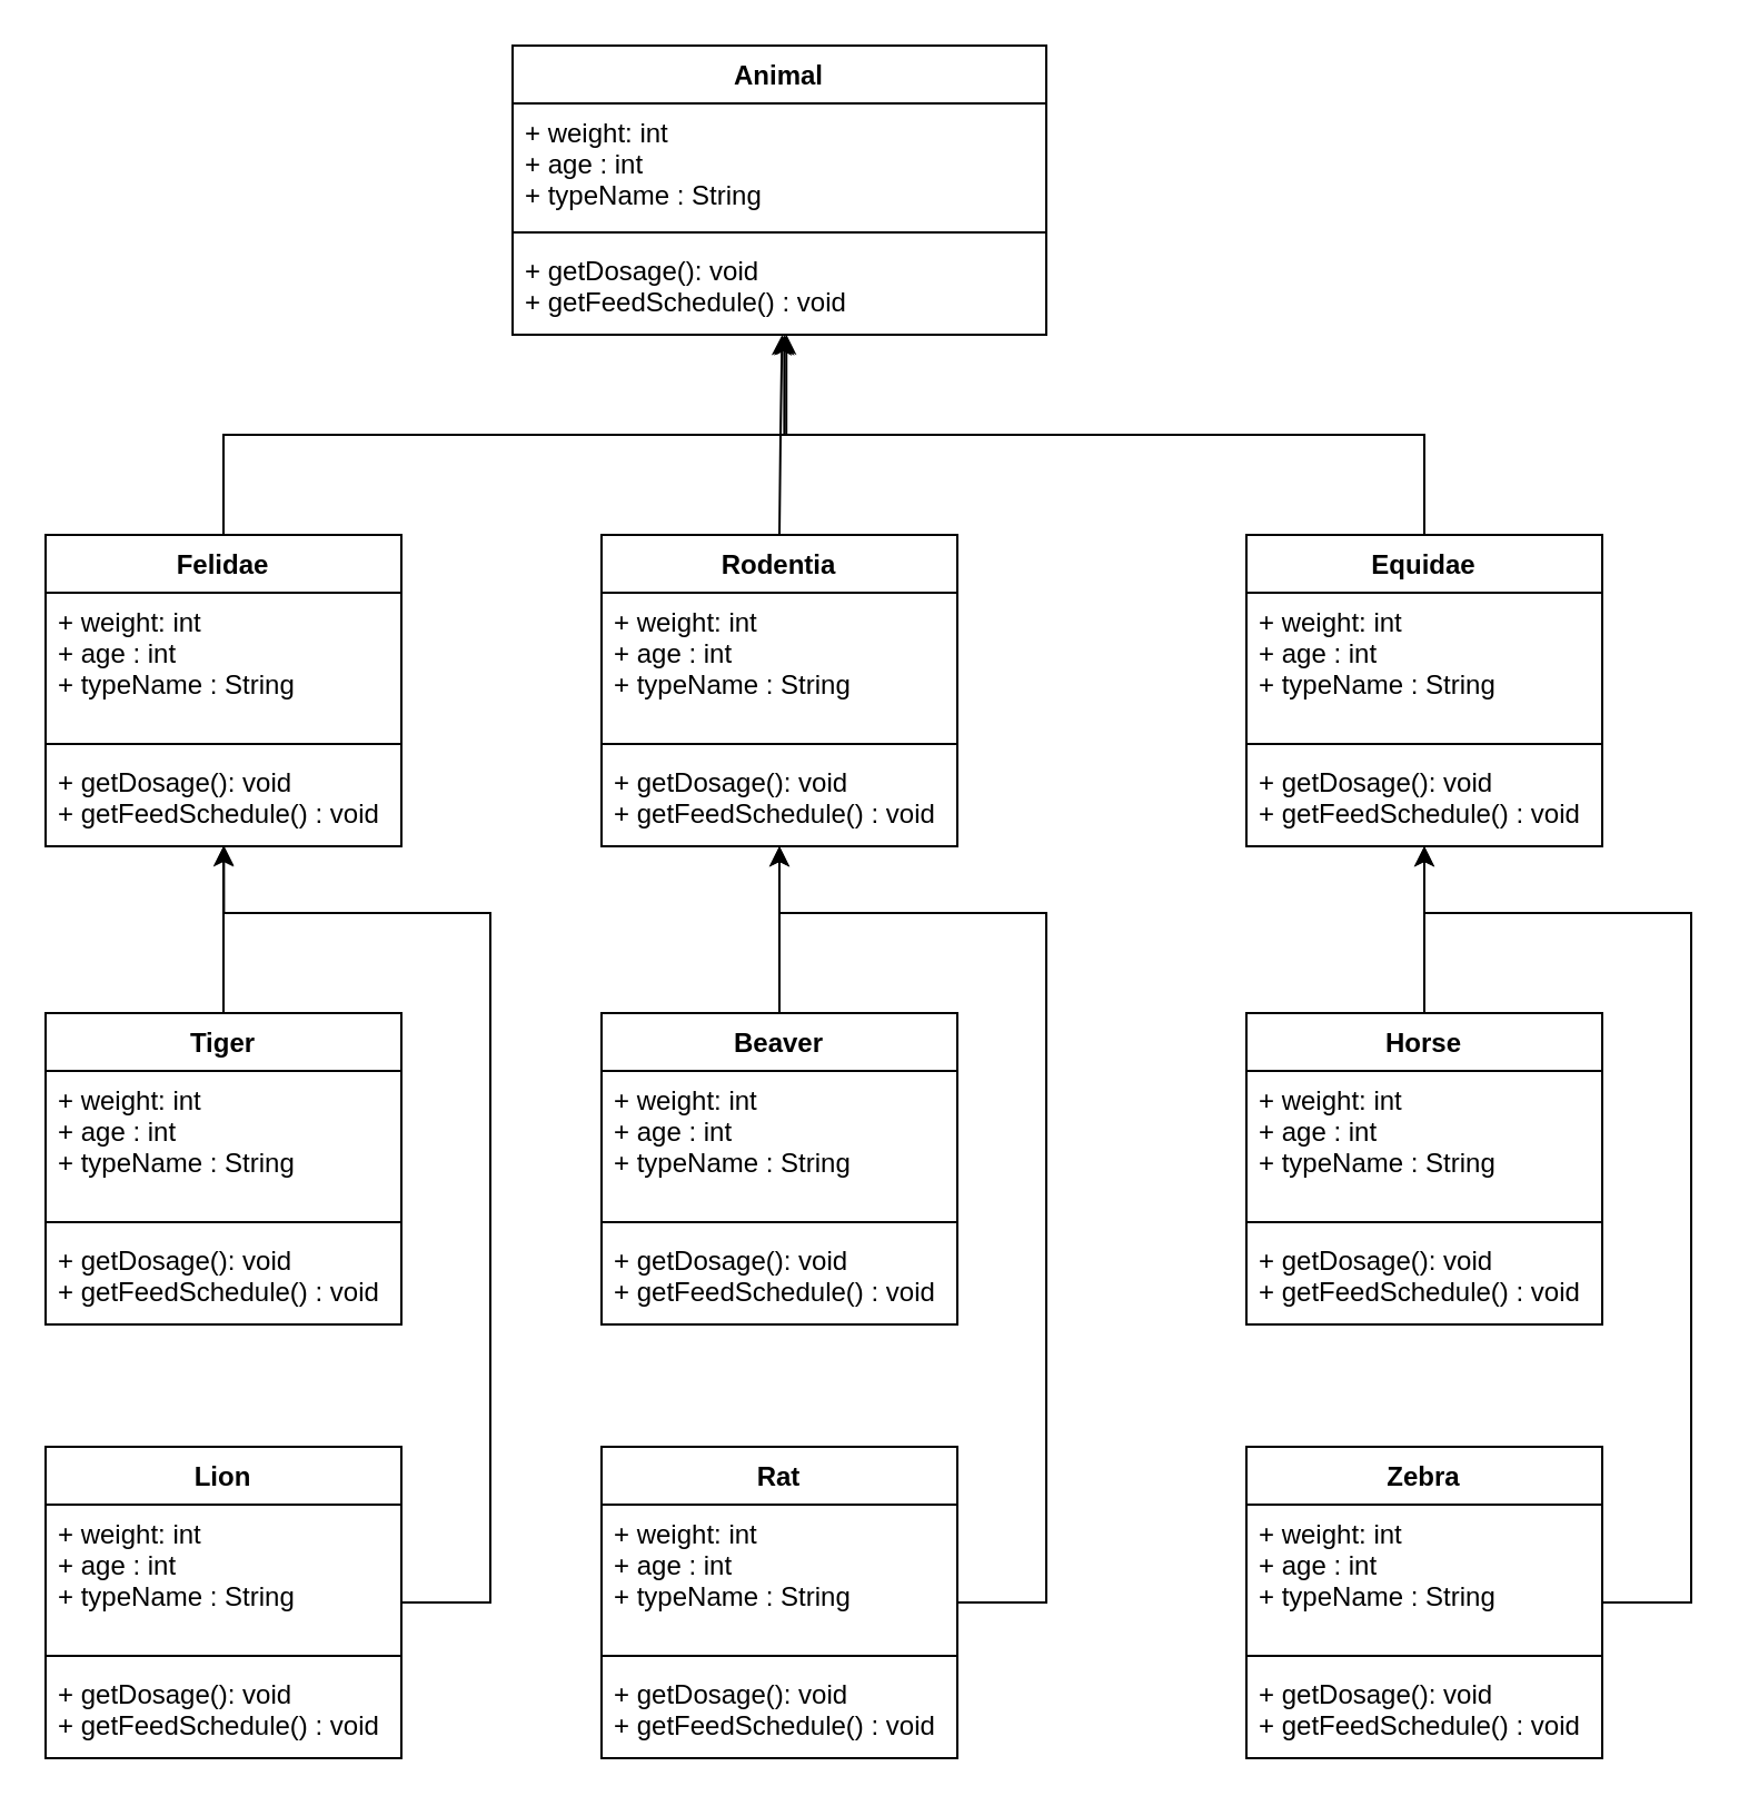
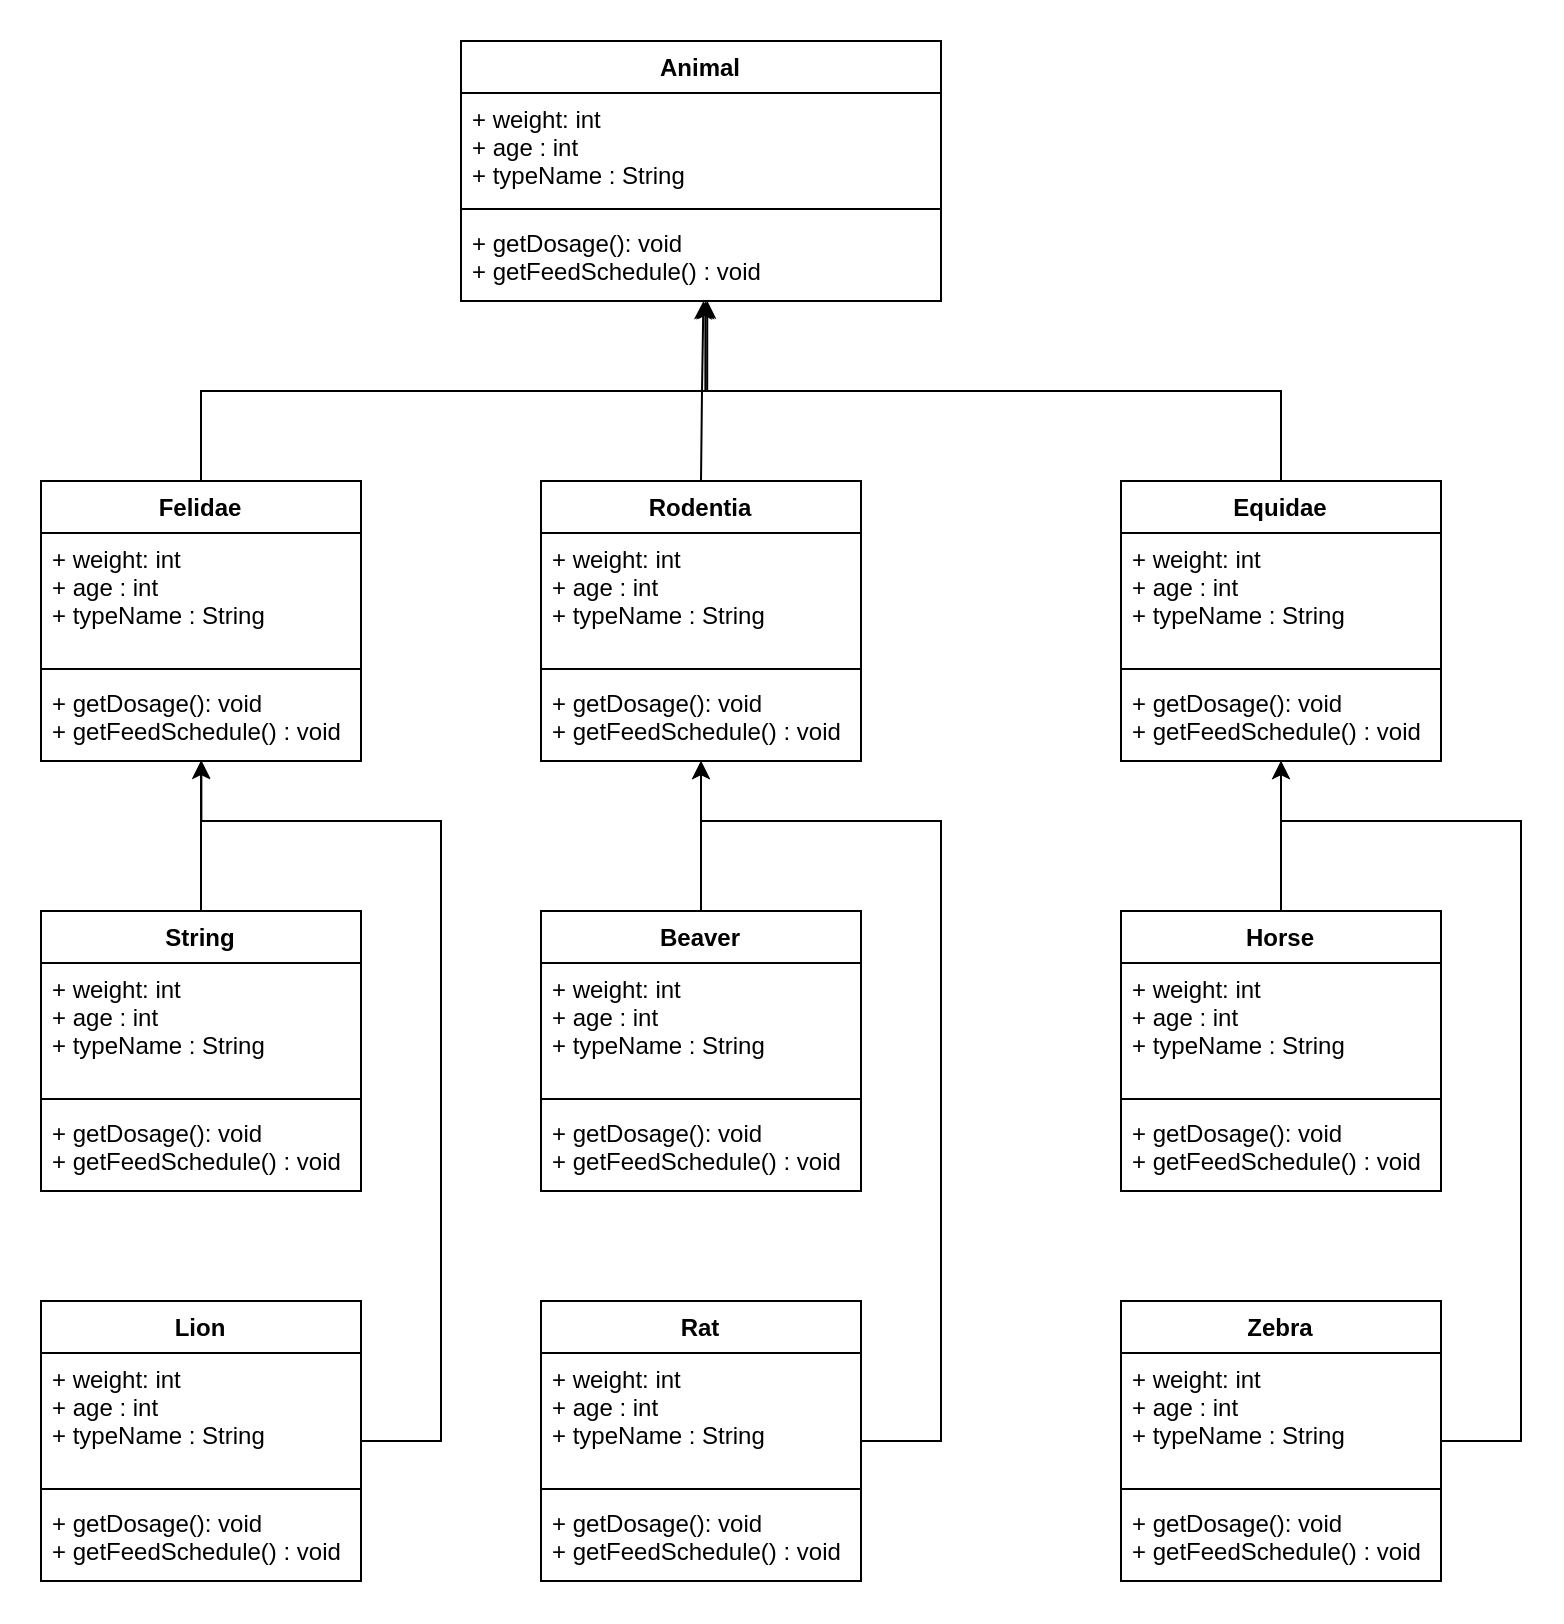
- <mxCell id="22" value="Tiger" style="swimlane;fontStyle=1;align=center;verticalAlign=top;childLayout=stackLayout;horizontal=1;startSize=26;horizontalStack=0;resizeParent=1;resizeParentMax=0;resizeLast=0;collapsible=1;marginBottom=0;" vertex="1" parent="1"><mxGeometry x="20" y="455" width="160" height="140" as="geometry" /></mxCell>
+ <mxCell id="22" value="String" style="swimlane;fontStyle=1;align=center;verticalAlign=top;childLayout=stackLayout;horizontal=1;startSize=26;horizontalStack=0;resizeParent=1;resizeParentMax=0;resizeLast=0;collapsible=1;marginBottom=0;" vertex="1" parent="1"><mxGeometry x="20" y="455" width="160" height="140" as="geometry" /></mxCell>
